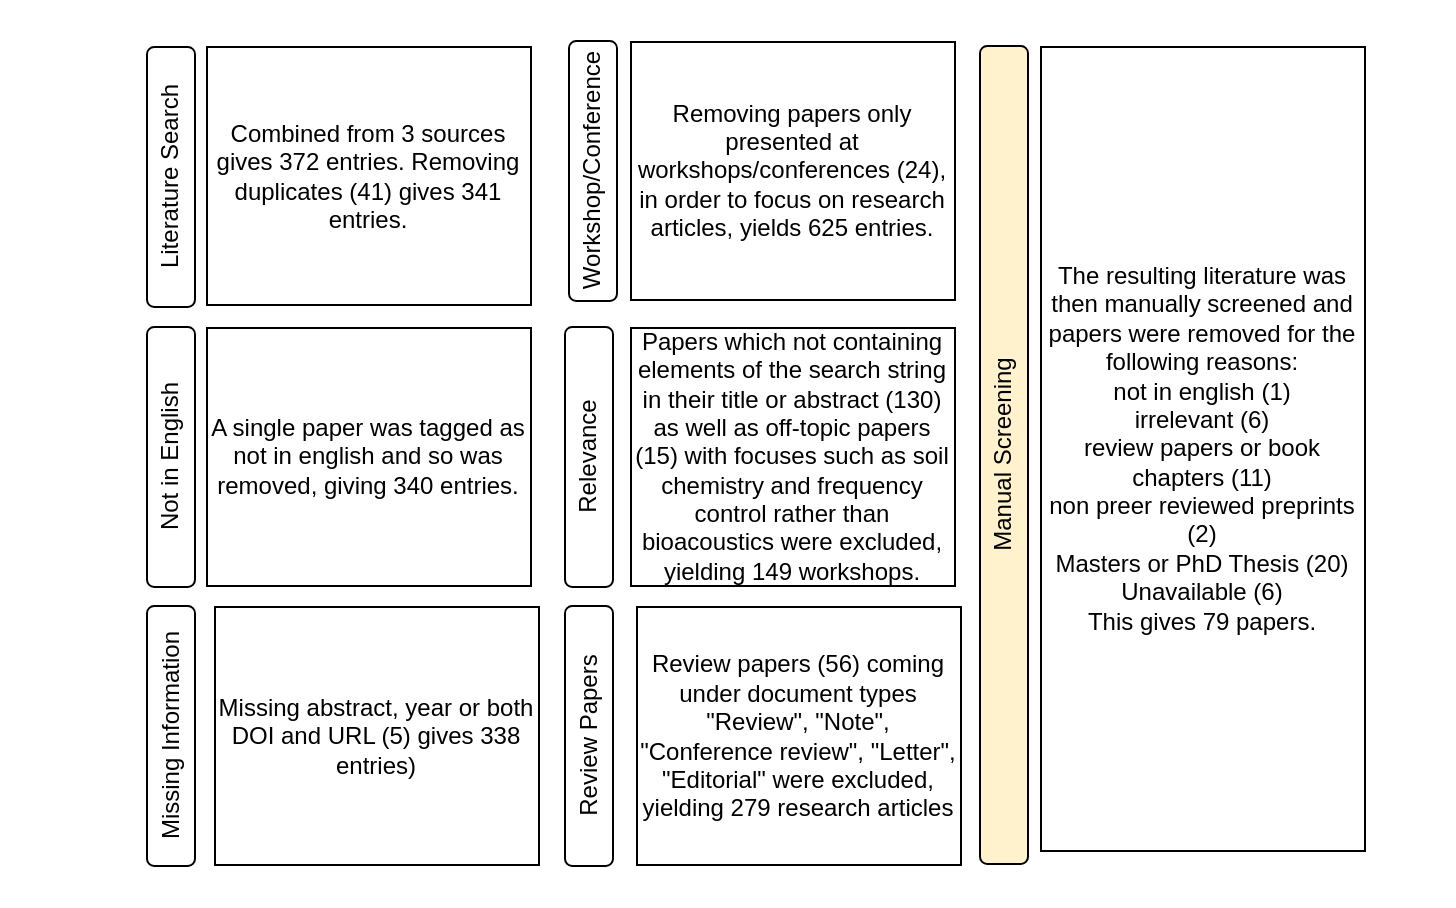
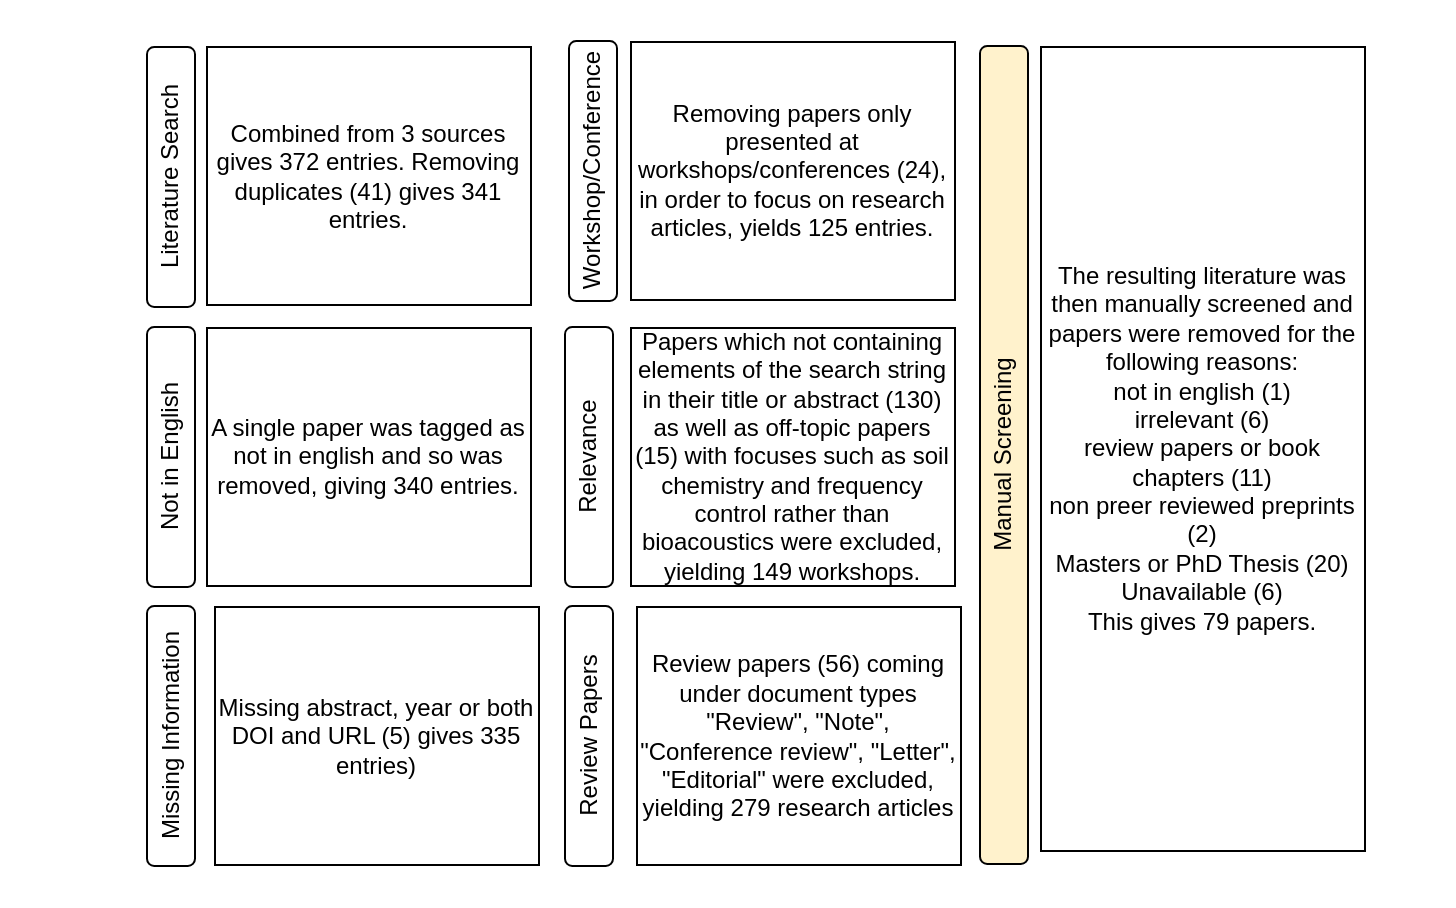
- <mxCell id="12" value="&lt;div&gt;Removing papers only presented at workshops/conferences (24), in order to focus on research articles, yields 625 entries.&lt;/div&gt;" style="rounded=0;whiteSpace=wrap;html=1;" vertex="1" parent="1"><mxGeometry x="315" y="20.5" width="162" height="129" as="geometry" /></mxCell>
+ <mxCell id="12" value="&lt;div&gt;Removing papers only presented at workshops/conferences (24), in order to focus on research articles, yields 125 entries.&lt;/div&gt;" style="rounded=0;whiteSpace=wrap;html=1;" vertex="1" parent="1"><mxGeometry x="315" y="20.5" width="162" height="129" as="geometry" /></mxCell>
- <mxCell id="9" value="Missing abstract, year or both DOI and URL (5) gives 338 entries)" style="rounded=0;whiteSpace=wrap;html=1;" vertex="1" parent="1"><mxGeometry x="107" y="303" width="162" height="129" as="geometry" /></mxCell>
+ <mxCell id="9" value="Missing abstract, year or both DOI and URL (5) gives 335 entries)" style="rounded=0;whiteSpace=wrap;html=1;" vertex="1" parent="1"><mxGeometry x="107" y="303" width="162" height="129" as="geometry" /></mxCell>
